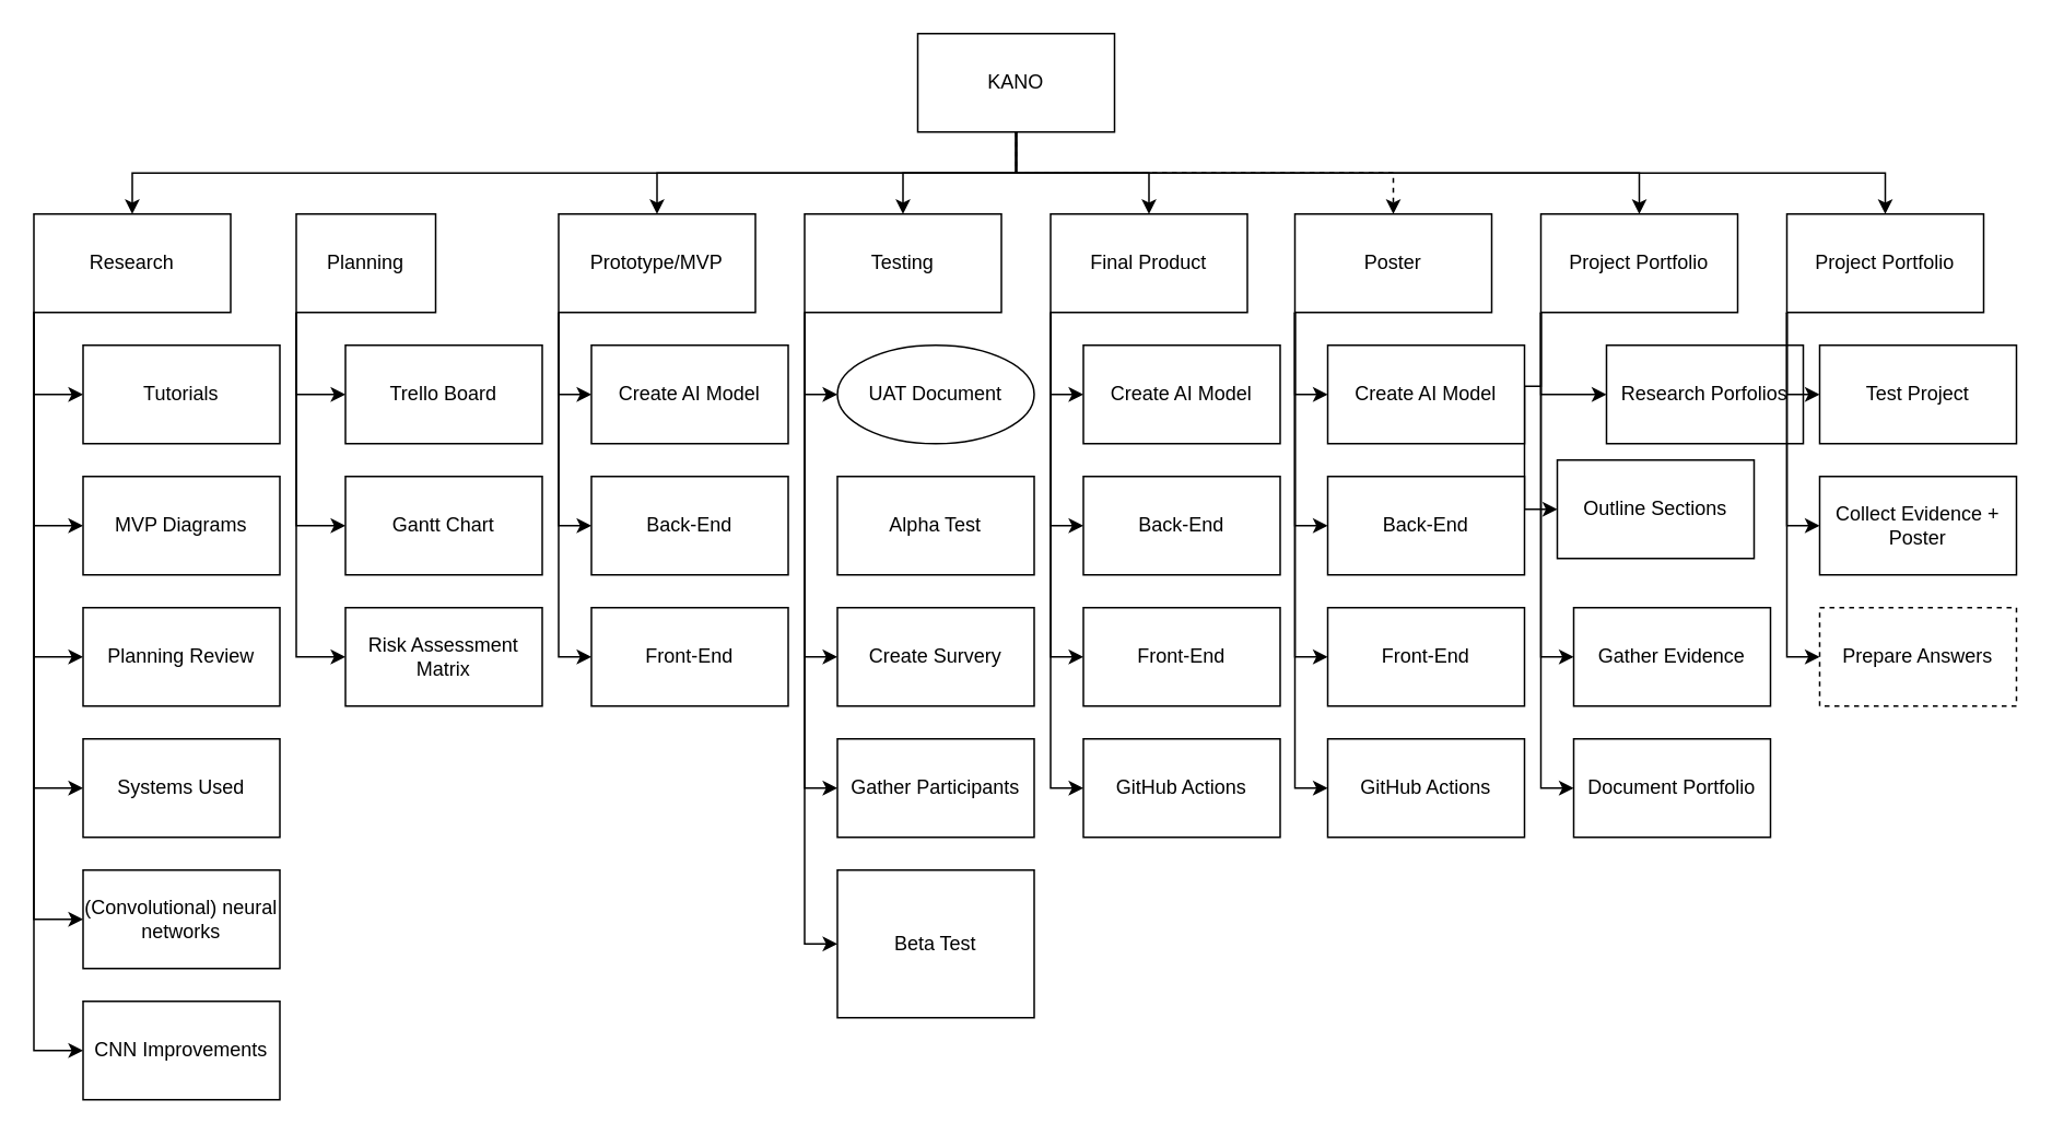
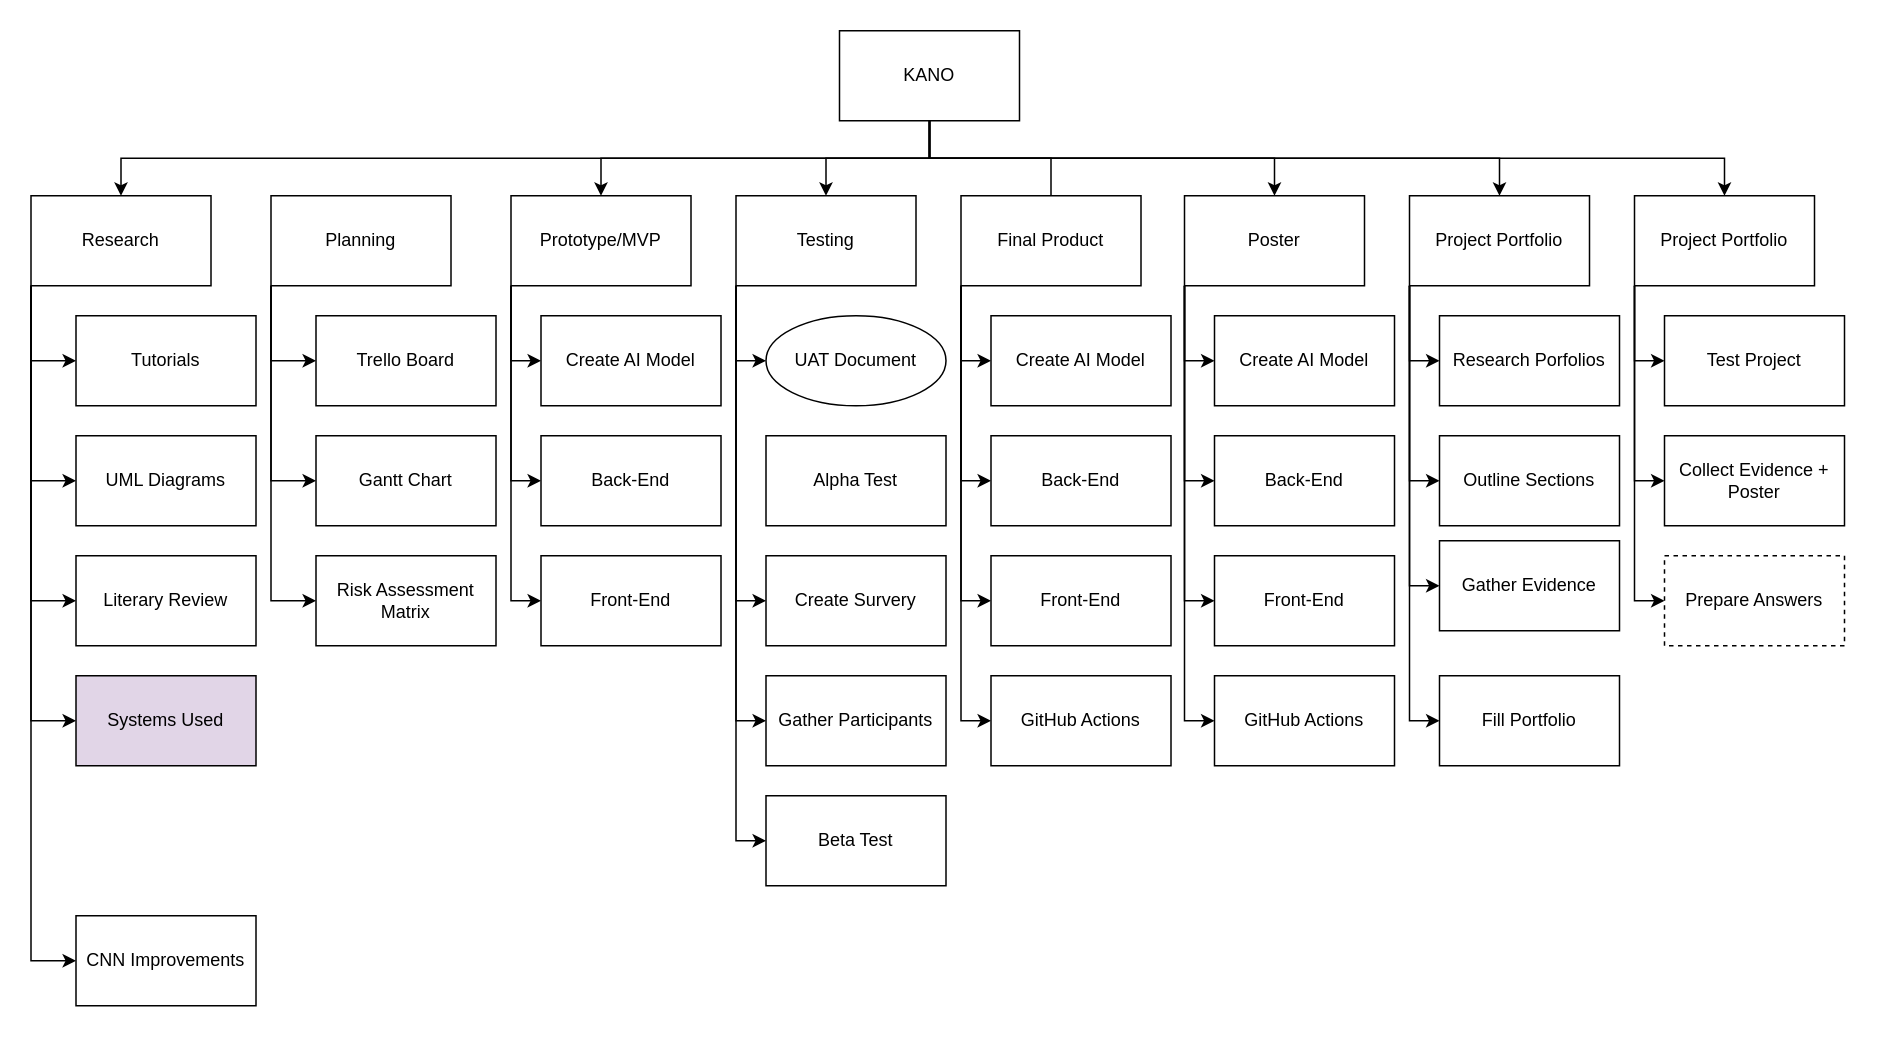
- <mxCell id="6" style="edgeStyle=orthogonalEdgeStyle;rounded=0;orthogonalLoop=1;jettySize=auto;html=1;exitX=0.5;exitY=1;exitDx=0;exitDy=0;entryX=0.5;entryY=0;entryDx=0;entryDy=0;dashed=1;" edge="1" parent="1" source="9" target="60"><mxGeometry relative="1" as="geometry" /></mxCell>
+ <mxCell id="6" style="edgeStyle=orthogonalEdgeStyle;rounded=0;orthogonalLoop=1;jettySize=auto;html=1;exitX=0.5;exitY=1;exitDx=0;exitDy=0;entryX=0.5;entryY=0;entryDx=0;entryDy=0;" edge="1" parent="1" source="9" target="60"><mxGeometry relative="1" as="geometry" /></mxCell>
- <mxCell id="5" style="edgeStyle=orthogonalEdgeStyle;rounded=0;orthogonalLoop=1;jettySize=auto;html=1;exitX=0.5;exitY=1;exitDx=0;exitDy=0;entryX=0.5;entryY=0;entryDx=0;entryDy=0;" parent="1" source="9" target="34" edge="1"><mxGeometry relative="1" as="geometry" /></mxCell>
+ <mxCell id="5" style="edgeStyle=orthogonalEdgeStyle;rounded=0;orthogonalLoop=1;jettySize=auto;html=1;exitX=0.5;exitY=1;exitDx=0;exitDy=0;entryX=0.5;entryY=0;entryDx=0;entryDy=0;endArrow=none;" parent="1" source="9" target="34" edge="1"><mxGeometry relative="1" as="geometry" /></mxCell>
- <mxCell id="20" value="Planning" style="rounded=0;whiteSpace=wrap;html=1;" parent="1" vertex="1"><mxGeometry x="180" y="130" width="85" height="60" as="geometry" /></mxCell>
+ <mxCell id="20" value="Planning" style="rounded=0;whiteSpace=wrap;html=1;" parent="1" vertex="1"><mxGeometry x="180" y="130" width="120" height="60" as="geometry" /></mxCell>
- <mxCell id="73" value="Research Porfolios" style="rounded=0;whiteSpace=wrap;html=1;" vertex="1" parent="1"><mxGeometry x="979" y="210" width="120" height="60" as="geometry" /></mxCell>
+ <mxCell id="73" value="Research Porfolios" style="rounded=0;whiteSpace=wrap;html=1;" vertex="1" parent="1"><mxGeometry x="959" y="210" width="120" height="60" as="geometry" /></mxCell>
- <mxCell id="70" value="Outline Sections" style="rounded=0;whiteSpace=wrap;html=1;" vertex="1" parent="1"><mxGeometry x="949" y="280" width="120" height="60" as="geometry" /></mxCell>
+ <mxCell id="70" value="Outline Sections" style="rounded=0;whiteSpace=wrap;html=1;" vertex="1" parent="1"><mxGeometry x="959" y="290" width="120" height="60" as="geometry" /></mxCell>
- <mxCell id="36" value="MVP Diagrams" style="rounded=0;whiteSpace=wrap;html=1;" parent="1" vertex="1"><mxGeometry x="50" y="290" width="120" height="60" as="geometry" /></mxCell>
+ <mxCell id="36" value="UML Diagrams" style="rounded=0;whiteSpace=wrap;html=1;" parent="1" vertex="1"><mxGeometry x="50" y="290" width="120" height="60" as="geometry" /></mxCell>
- <mxCell id="37" value="Planning Review" style="rounded=0;whiteSpace=wrap;html=1;" parent="1" vertex="1"><mxGeometry x="50" y="370" width="120" height="60" as="geometry" /></mxCell>
+ <mxCell id="37" value="Literary Review" style="rounded=0;whiteSpace=wrap;html=1;" parent="1" vertex="1"><mxGeometry x="50" y="370" width="120" height="60" as="geometry" /></mxCell>
- <mxCell id="71" value="Gather Evidence" style="rounded=0;whiteSpace=wrap;html=1;" vertex="1" parent="1"><mxGeometry x="959" y="370" width="120" height="60" as="geometry" /></mxCell>
+ <mxCell id="71" value="Gather Evidence" style="rounded=0;whiteSpace=wrap;html=1;" vertex="1" parent="1"><mxGeometry x="959" y="360" width="120" height="60" as="geometry" /></mxCell>
- <mxCell id="38" value="Systems Used" style="rounded=0;whiteSpace=wrap;html=1;" parent="1" vertex="1"><mxGeometry x="50" y="450" width="120" height="60" as="geometry" /></mxCell>
+ <mxCell id="38" value="Systems Used" style="rounded=0;whiteSpace=wrap;html=1;fillColor=#e1d5e7;" parent="1" vertex="1"><mxGeometry x="50" y="450" width="120" height="60" as="geometry" /></mxCell>
- <mxCell id="72" value="Document Portfolio" style="rounded=0;whiteSpace=wrap;html=1;" vertex="1" parent="1"><mxGeometry x="959" y="450" width="120" height="60" as="geometry" /></mxCell>
+ <mxCell id="72" value="Fill Portfolio" style="rounded=0;whiteSpace=wrap;html=1;" vertex="1" parent="1"><mxGeometry x="959" y="450" width="120" height="60" as="geometry" /></mxCell>
- <mxCell id="14" style="edgeStyle=orthogonalEdgeStyle;rounded=0;orthogonalLoop=1;jettySize=auto;html=1;exitX=0;exitY=1;exitDx=0;exitDy=0;entryX=0;entryY=0.5;entryDx=0;entryDy=0;" edge="1" parent="1" source="16" target="39"><mxGeometry relative="1" as="geometry" /></mxCell>
- <mxCell id="39" value="(Convolutional) neural networks" style="rounded=0;whiteSpace=wrap;html=1;" vertex="1" parent="1"><mxGeometry x="50" y="530" width="120" height="60" as="geometry" /></mxCell>
- <mxCell id="55" value="Beta Test" style="rounded=0;whiteSpace=wrap;html=1;" vertex="1" parent="1"><mxGeometry x="510" y="530" width="120" height="90" as="geometry" /></mxCell>
+ <mxCell id="55" value="Beta Test" style="rounded=0;whiteSpace=wrap;html=1;" vertex="1" parent="1"><mxGeometry x="510" y="530" width="120" height="60" as="geometry" /></mxCell>
